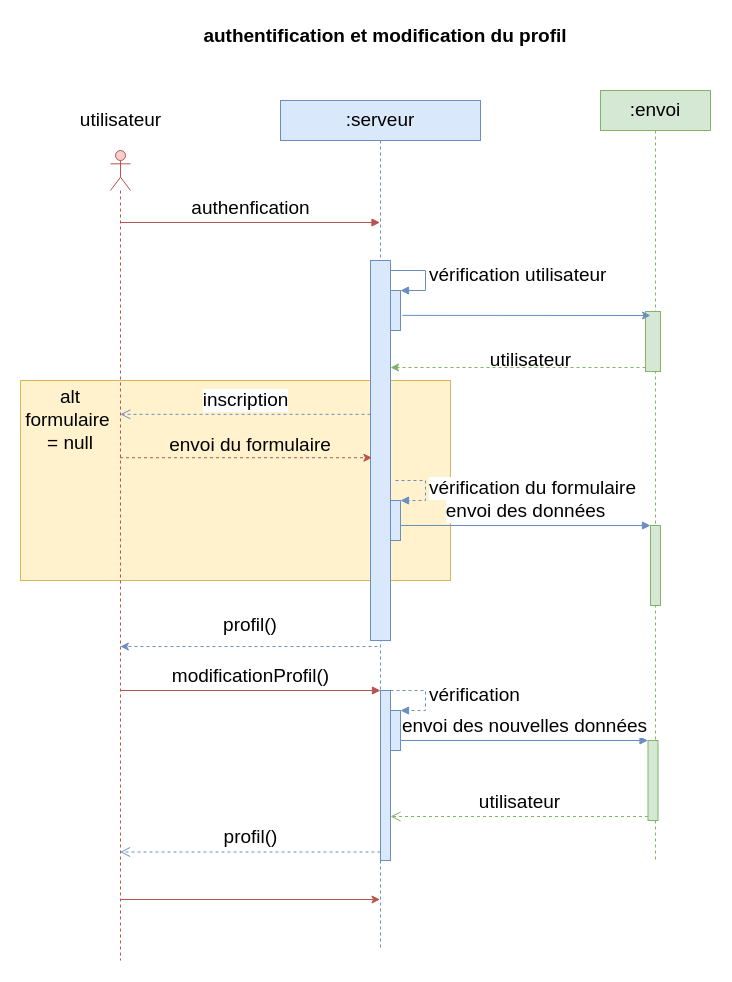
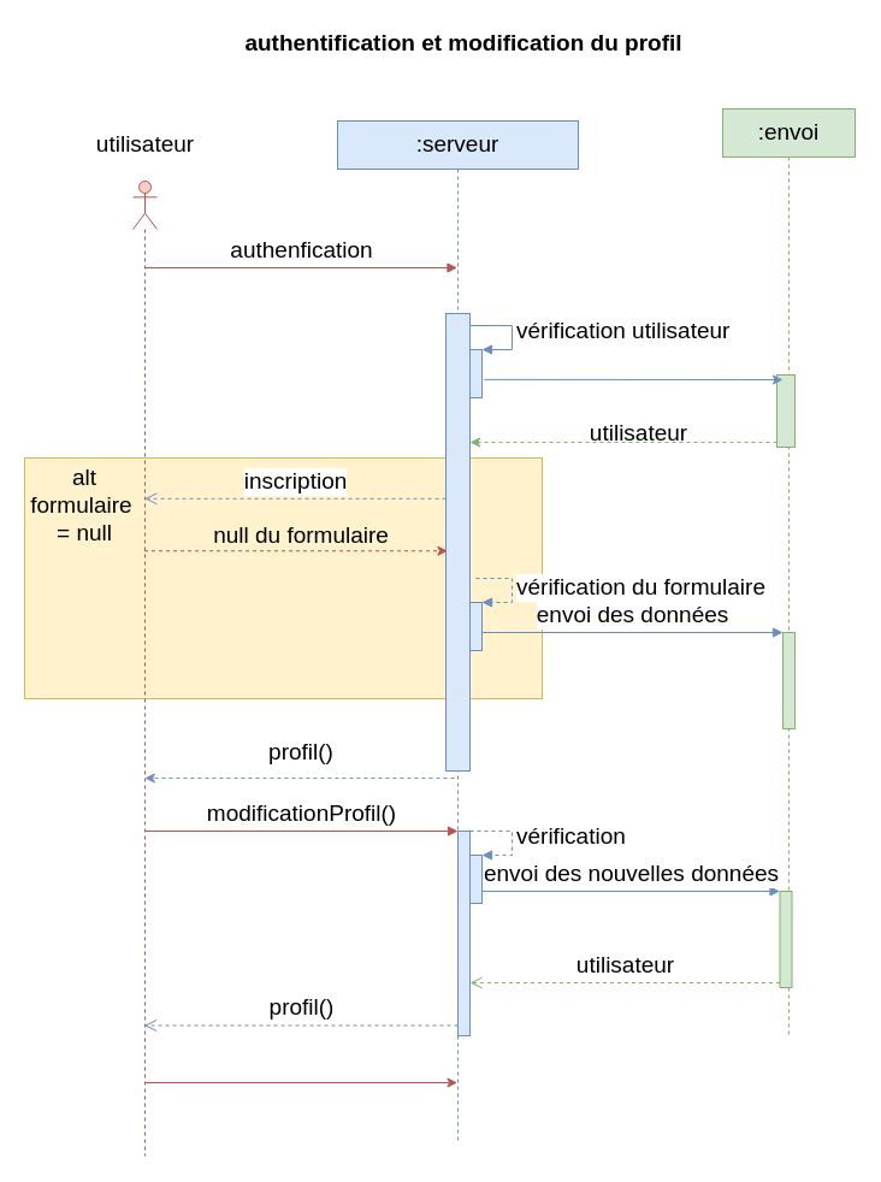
- <mxCell id="14" value="envoi du formulaire" style="text;html=1;strokeColor=none;fillColor=none;align=center;verticalAlign=middle;whiteSpace=wrap;rounded=0;fontSize=19;" parent="8" vertex="1"><mxGeometry x="-140" y="330" width="220" height="30" as="geometry" /></mxCell>
+ <mxCell id="14" value="null du formulaire" style="text;html=1;strokeColor=none;fillColor=none;align=center;verticalAlign=middle;whiteSpace=wrap;rounded=0;fontSize=19;" parent="8" vertex="1"><mxGeometry x="-140" y="330" width="220" height="30" as="geometry" /></mxCell>
